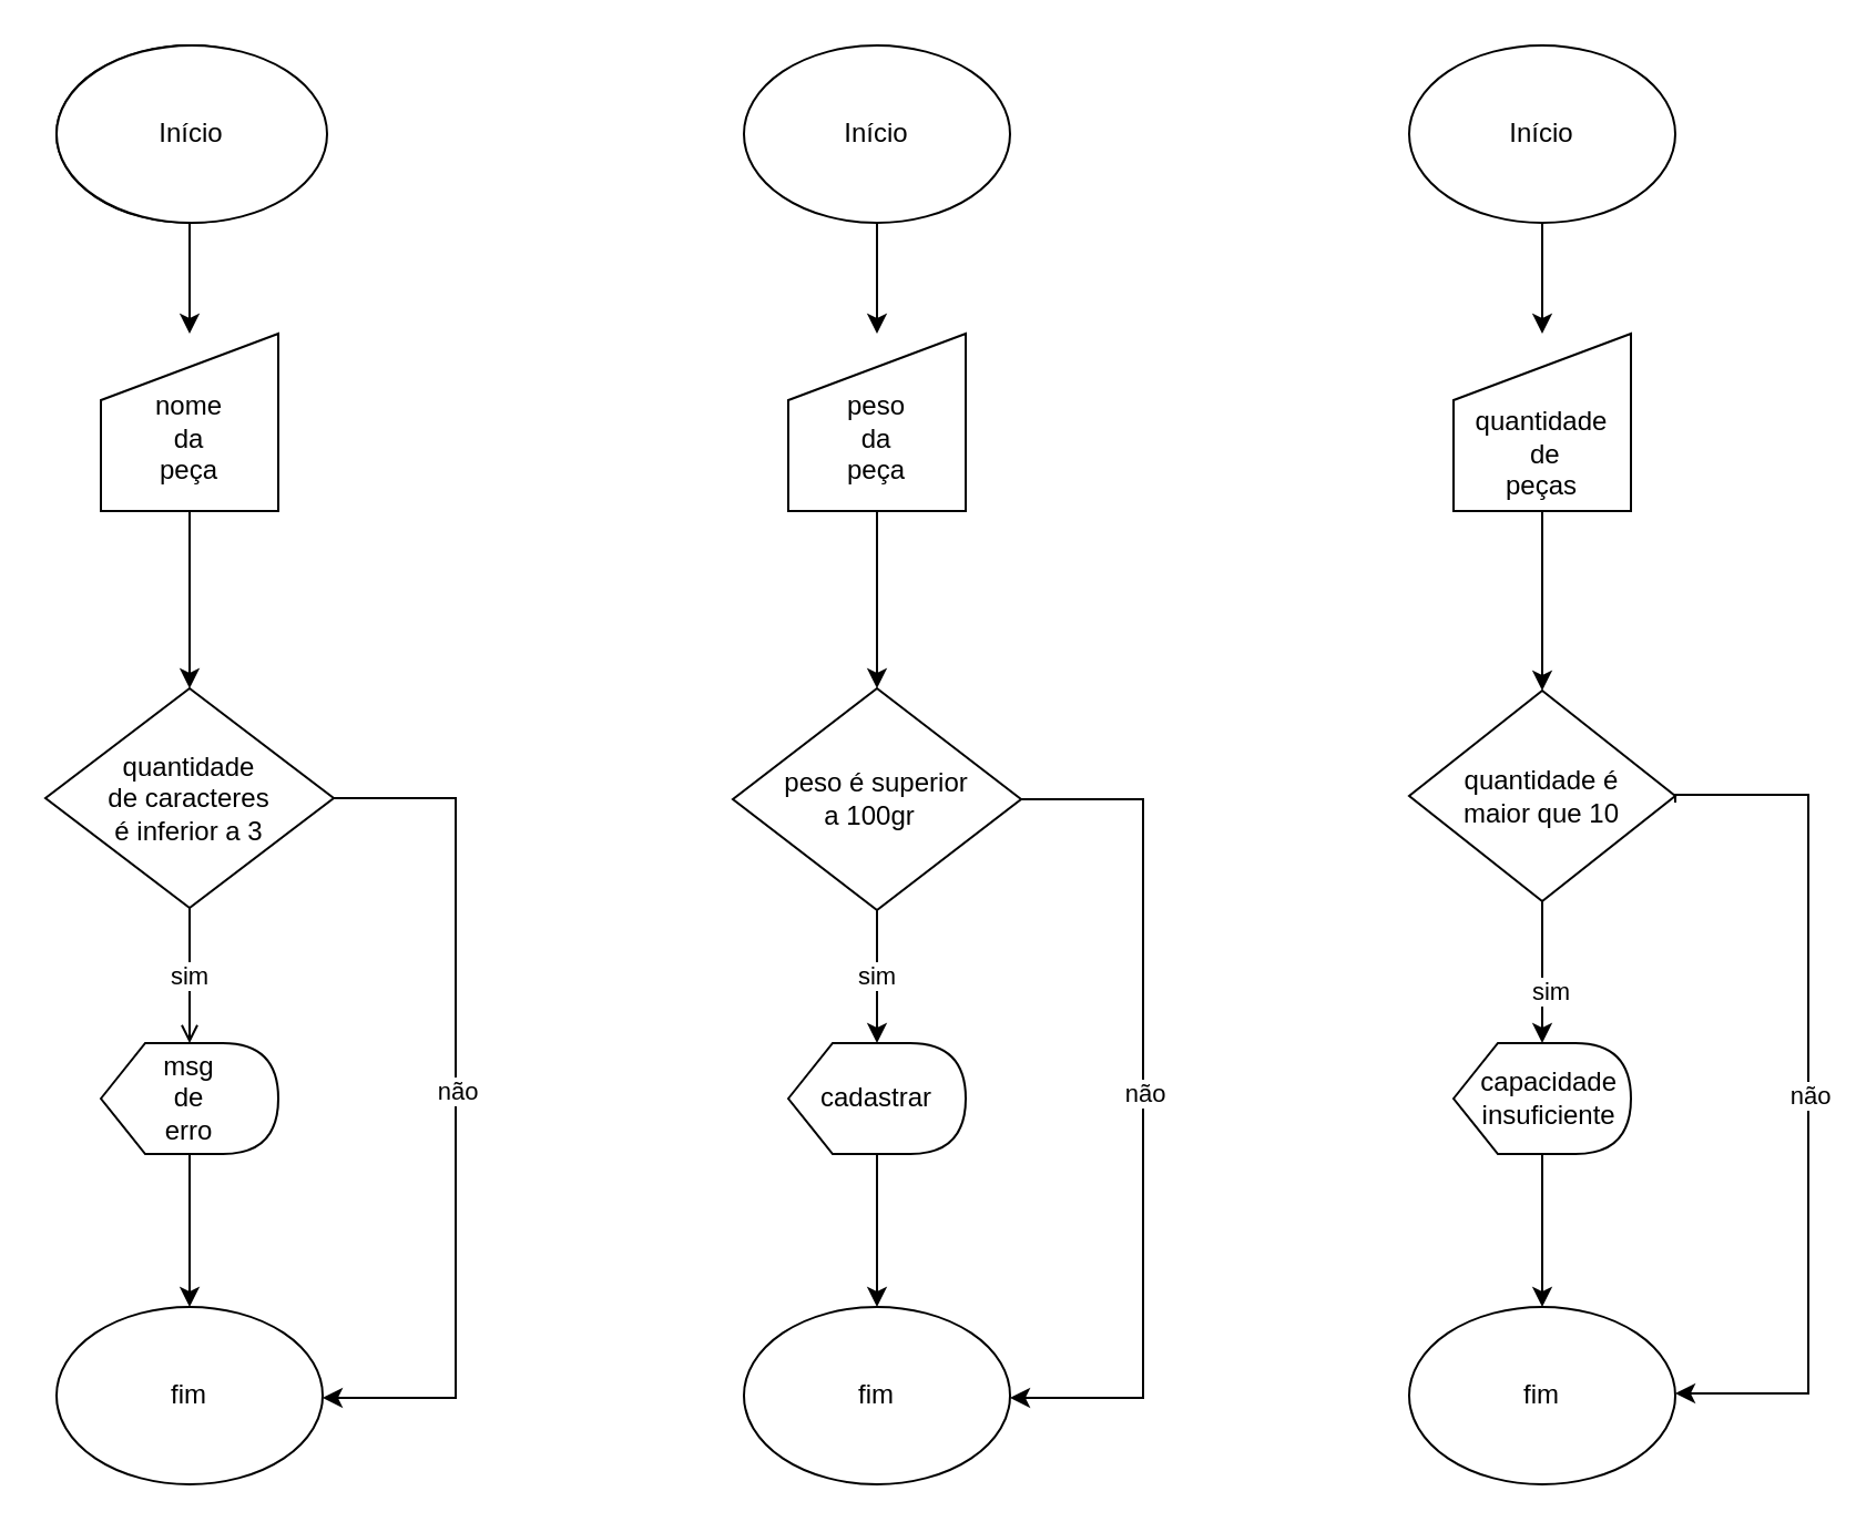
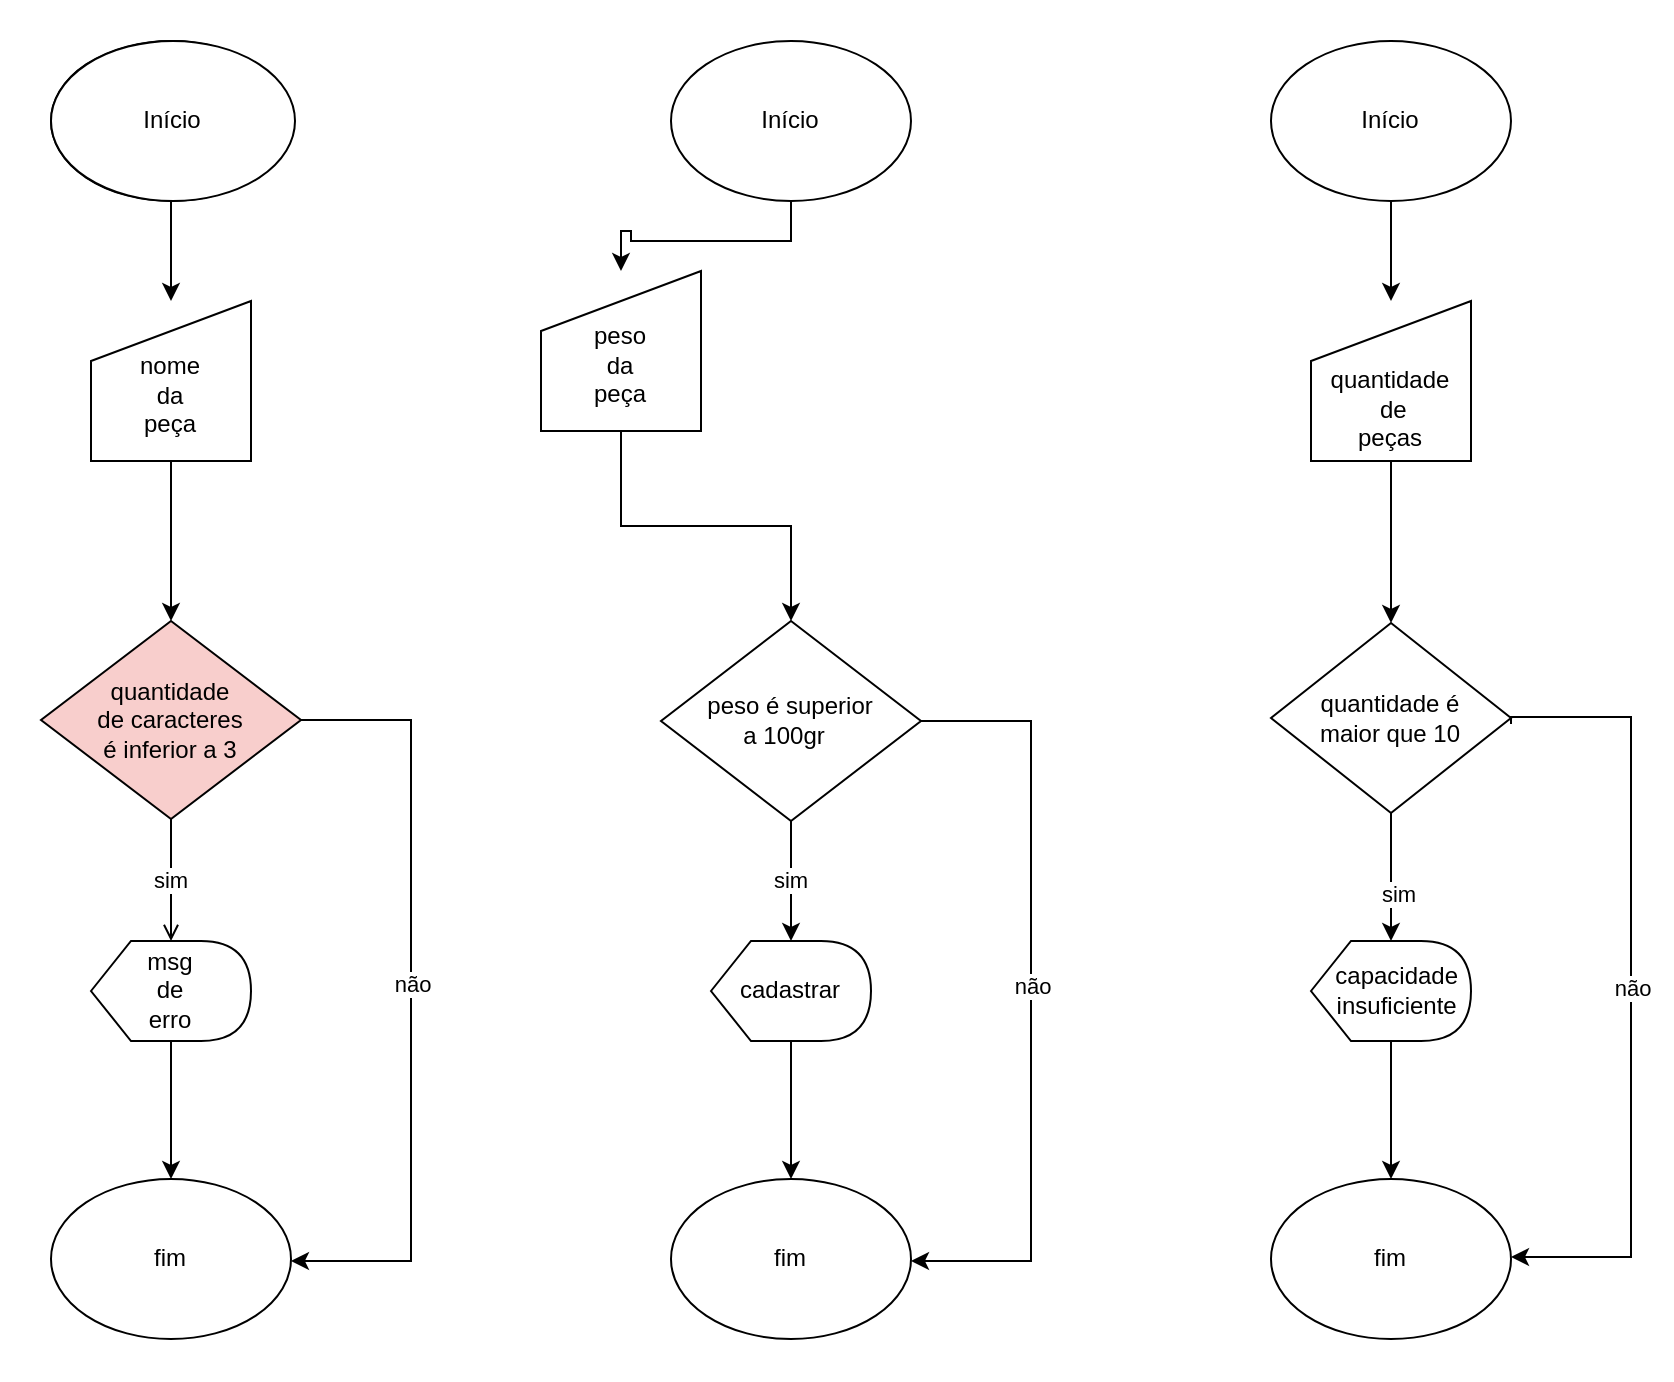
- <mxCell id="11" value="&lt;br&gt;peso &lt;br&gt;da &lt;br&gt;peça" style="shape=manualInput;whiteSpace=wrap;html=1;" vertex="1" parent="1"><mxGeometry x="355" y="150" width="80" height="80" as="geometry" /></mxCell>
+ <mxCell id="11" value="&lt;br&gt;peso &lt;br&gt;da &lt;br&gt;peça" style="shape=manualInput;whiteSpace=wrap;html=1;" vertex="1" parent="1"><mxGeometry x="270" y="135" width="80" height="80" as="geometry" /></mxCell>
- <mxCell id="17" value="quantidade &lt;br&gt;de caracteres &lt;br&gt;é inferior a 3" style="rhombus;whiteSpace=wrap;html=1;" vertex="1" parent="1"><mxGeometry x="20" y="310" width="130" height="99" as="geometry" /></mxCell>
+ <mxCell id="17" value="quantidade &lt;br&gt;de caracteres &lt;br&gt;é inferior a 3" style="rhombus;whiteSpace=wrap;html=1;fillColor=#f8cecc;" vertex="1" parent="1"><mxGeometry x="20" y="310" width="130" height="99" as="geometry" /></mxCell>
